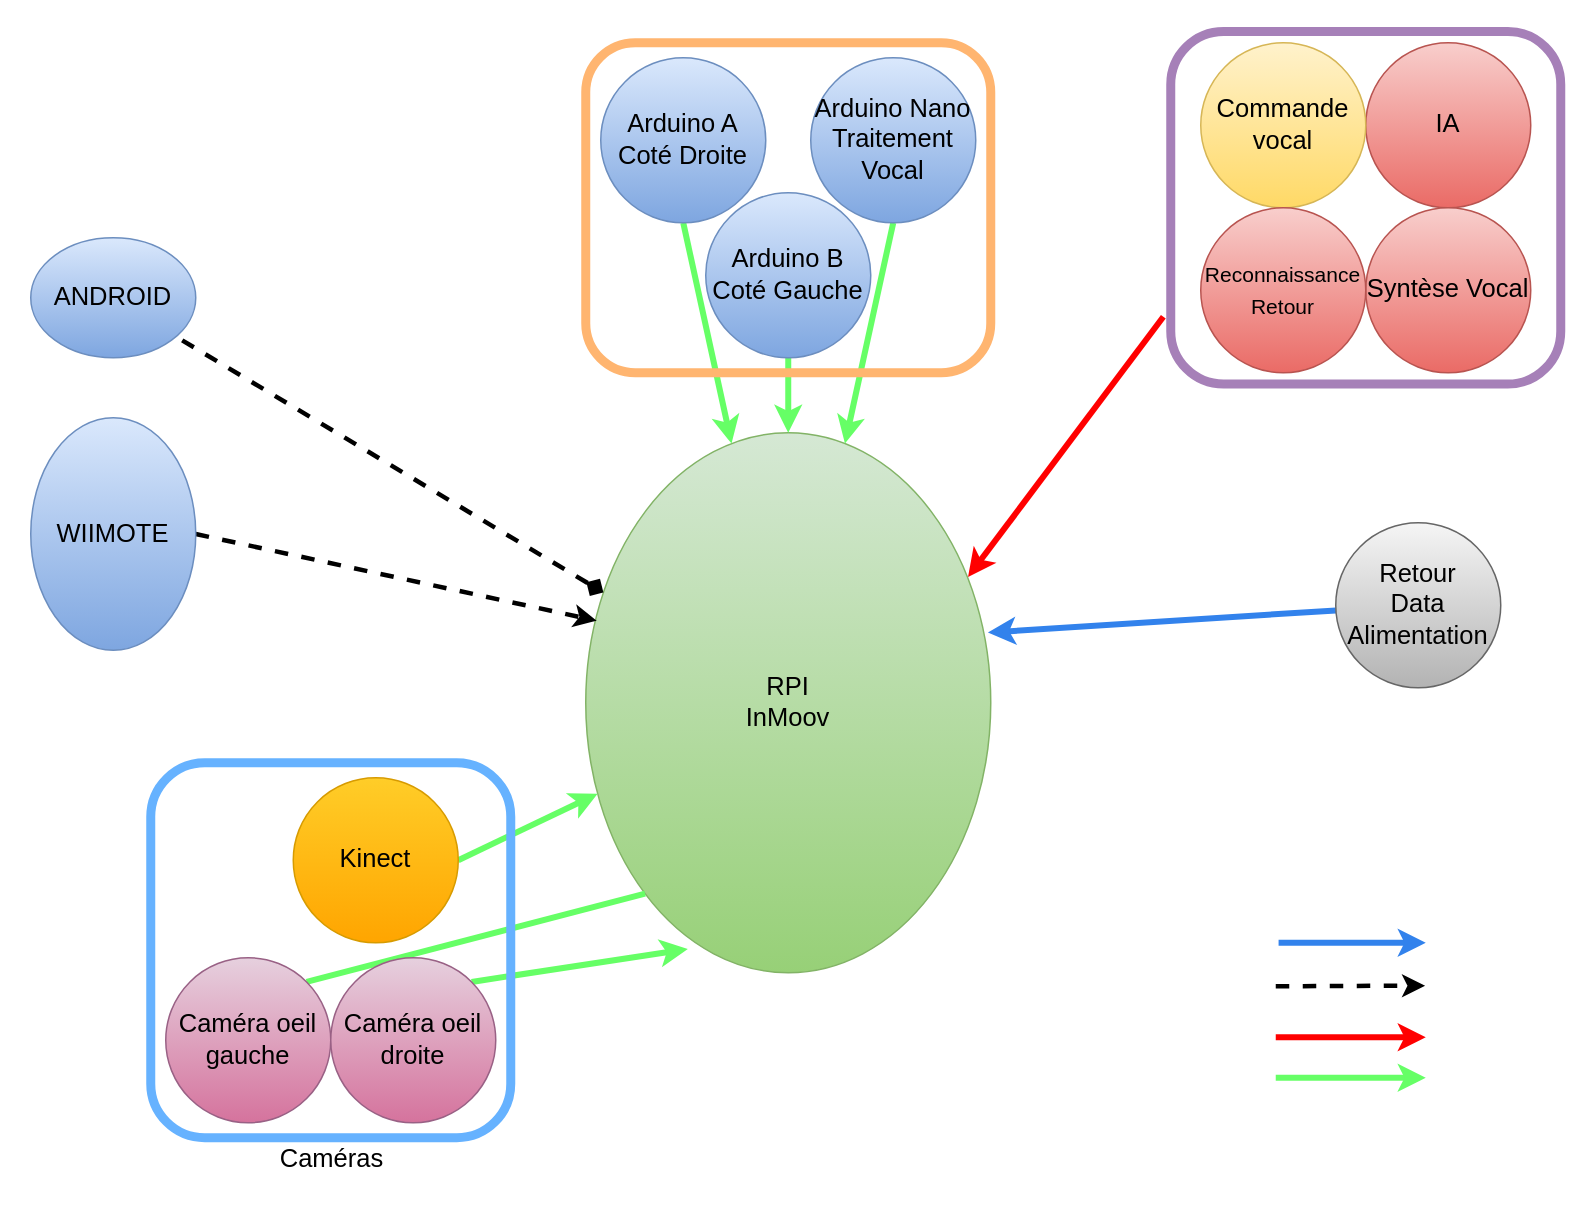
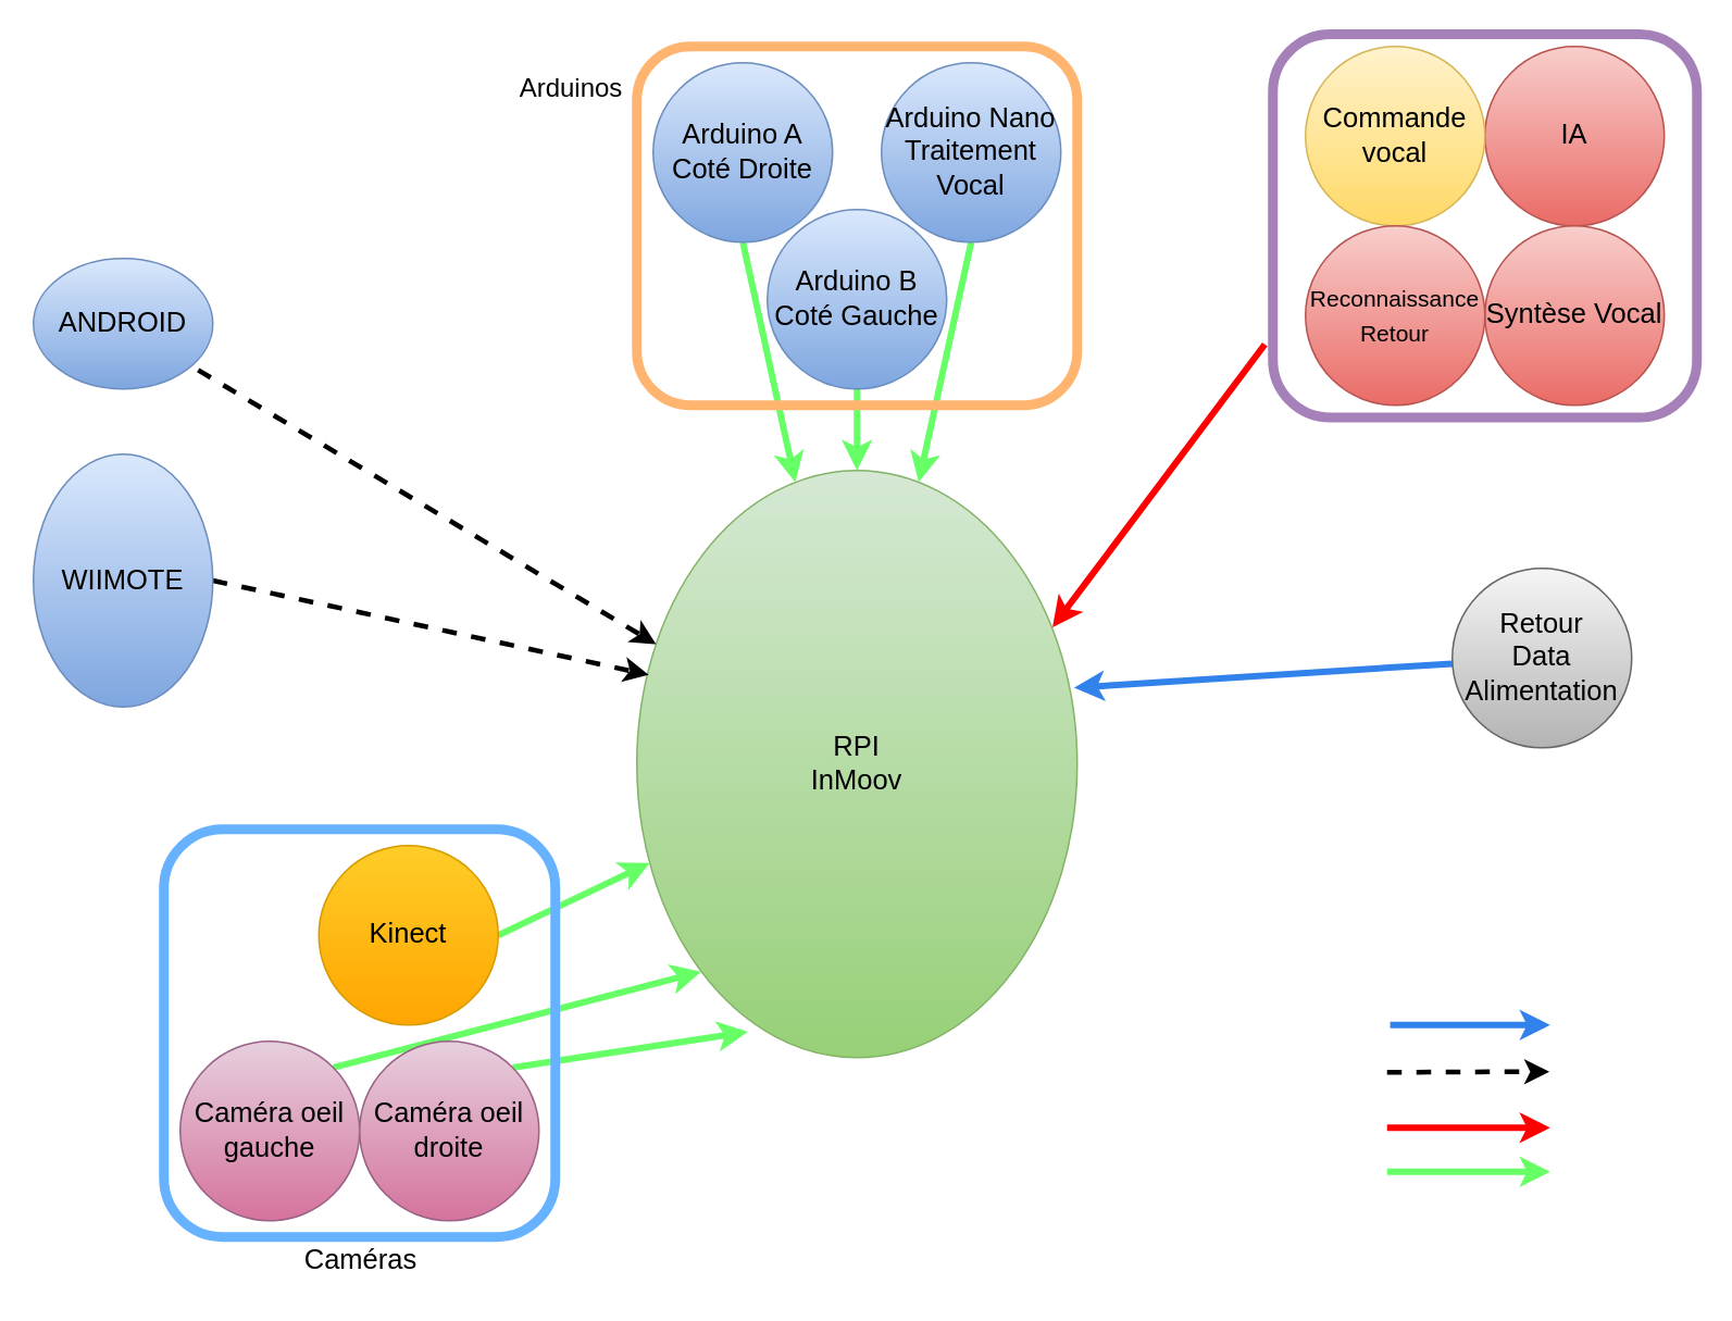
+ <mxCell id="27" value="Arduinos" style="text;html=1;strokeColor=none;fillColor=none;align=center;verticalAlign=middle;whiteSpace=wrap;rounded=0;fontSize=16;" parent="1" vertex="1"><mxGeometry x="320" y="38" width="60" height="30" as="geometry" /></mxCell>
- <mxCell id="19" style="edgeStyle=none;rounded=0;orthogonalLoop=1;jettySize=auto;html=1;exitX=0.918;exitY=0.855;exitDx=0;exitDy=0;fontSize=17;strokeColor=#000000;strokeWidth=3;dashed=1;exitPerimeter=0;endArrow=diamond;" parent="1" source="20" target="2" edge="1"><mxGeometry relative="1" as="geometry" /></mxCell>
+ <mxCell id="19" style="edgeStyle=none;rounded=0;orthogonalLoop=1;jettySize=auto;html=1;exitX=0.918;exitY=0.855;exitDx=0;exitDy=0;fontSize=17;strokeColor=#000000;strokeWidth=3;dashed=1;exitPerimeter=0;" parent="1" source="20" target="2" edge="1"><mxGeometry relative="1" as="geometry" /></mxCell>
- <mxCell id="11" style="edgeStyle=none;rounded=0;orthogonalLoop=1;jettySize=auto;html=1;exitX=1;exitY=0;exitDx=0;exitDy=0;entryX=0;entryY=1;entryDx=0;entryDy=0;fontSize=17;strokeColor=#66FF66;strokeWidth=4;endArrow=none;" parent="1" source="12" target="2" edge="1"><mxGeometry relative="1" as="geometry" /></mxCell>
+ <mxCell id="11" style="edgeStyle=none;rounded=0;orthogonalLoop=1;jettySize=auto;html=1;exitX=1;exitY=0;exitDx=0;exitDy=0;entryX=0;entryY=1;entryDx=0;entryDy=0;fontSize=17;strokeColor=#66FF66;strokeWidth=4;" parent="1" source="12" target="2" edge="1"><mxGeometry relative="1" as="geometry" /></mxCell>
